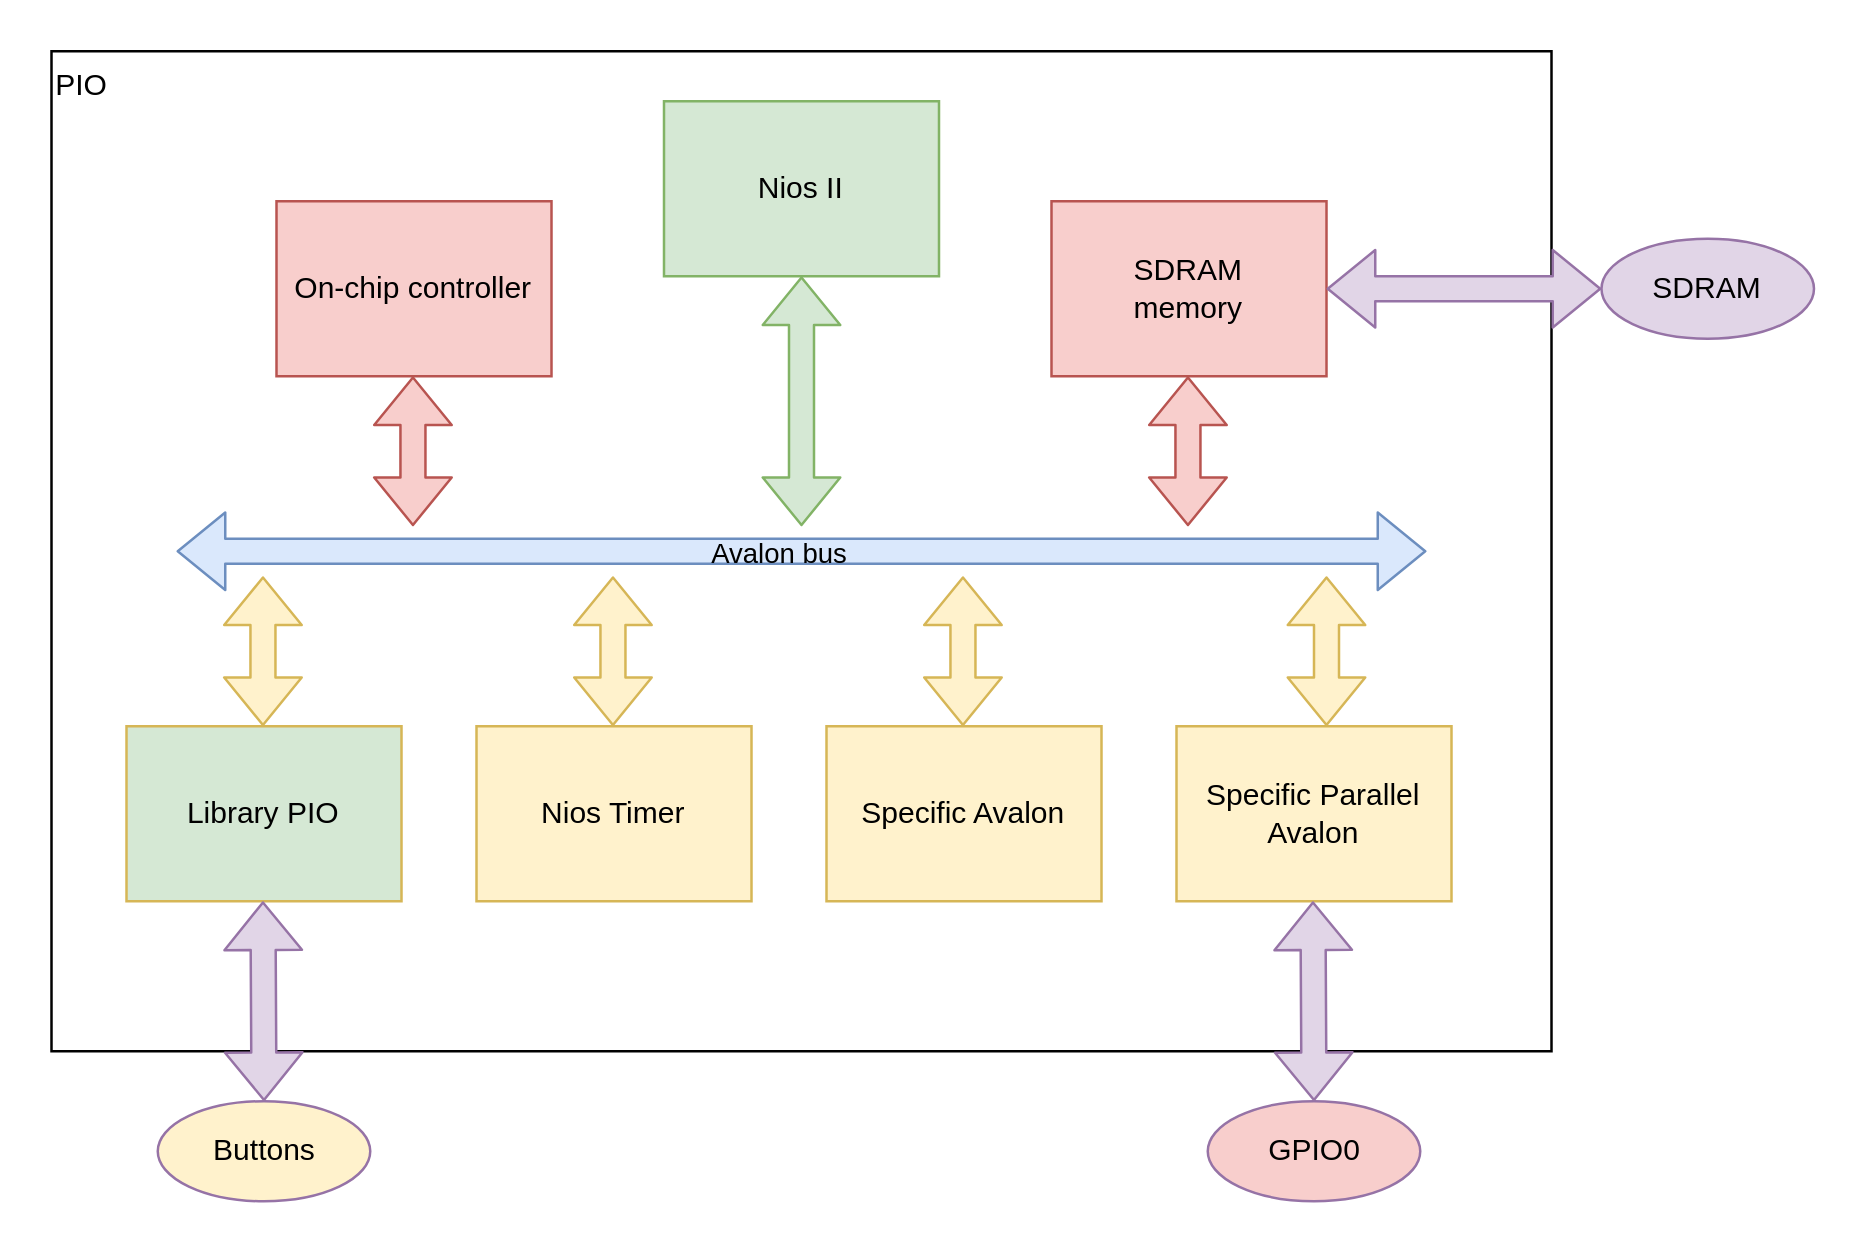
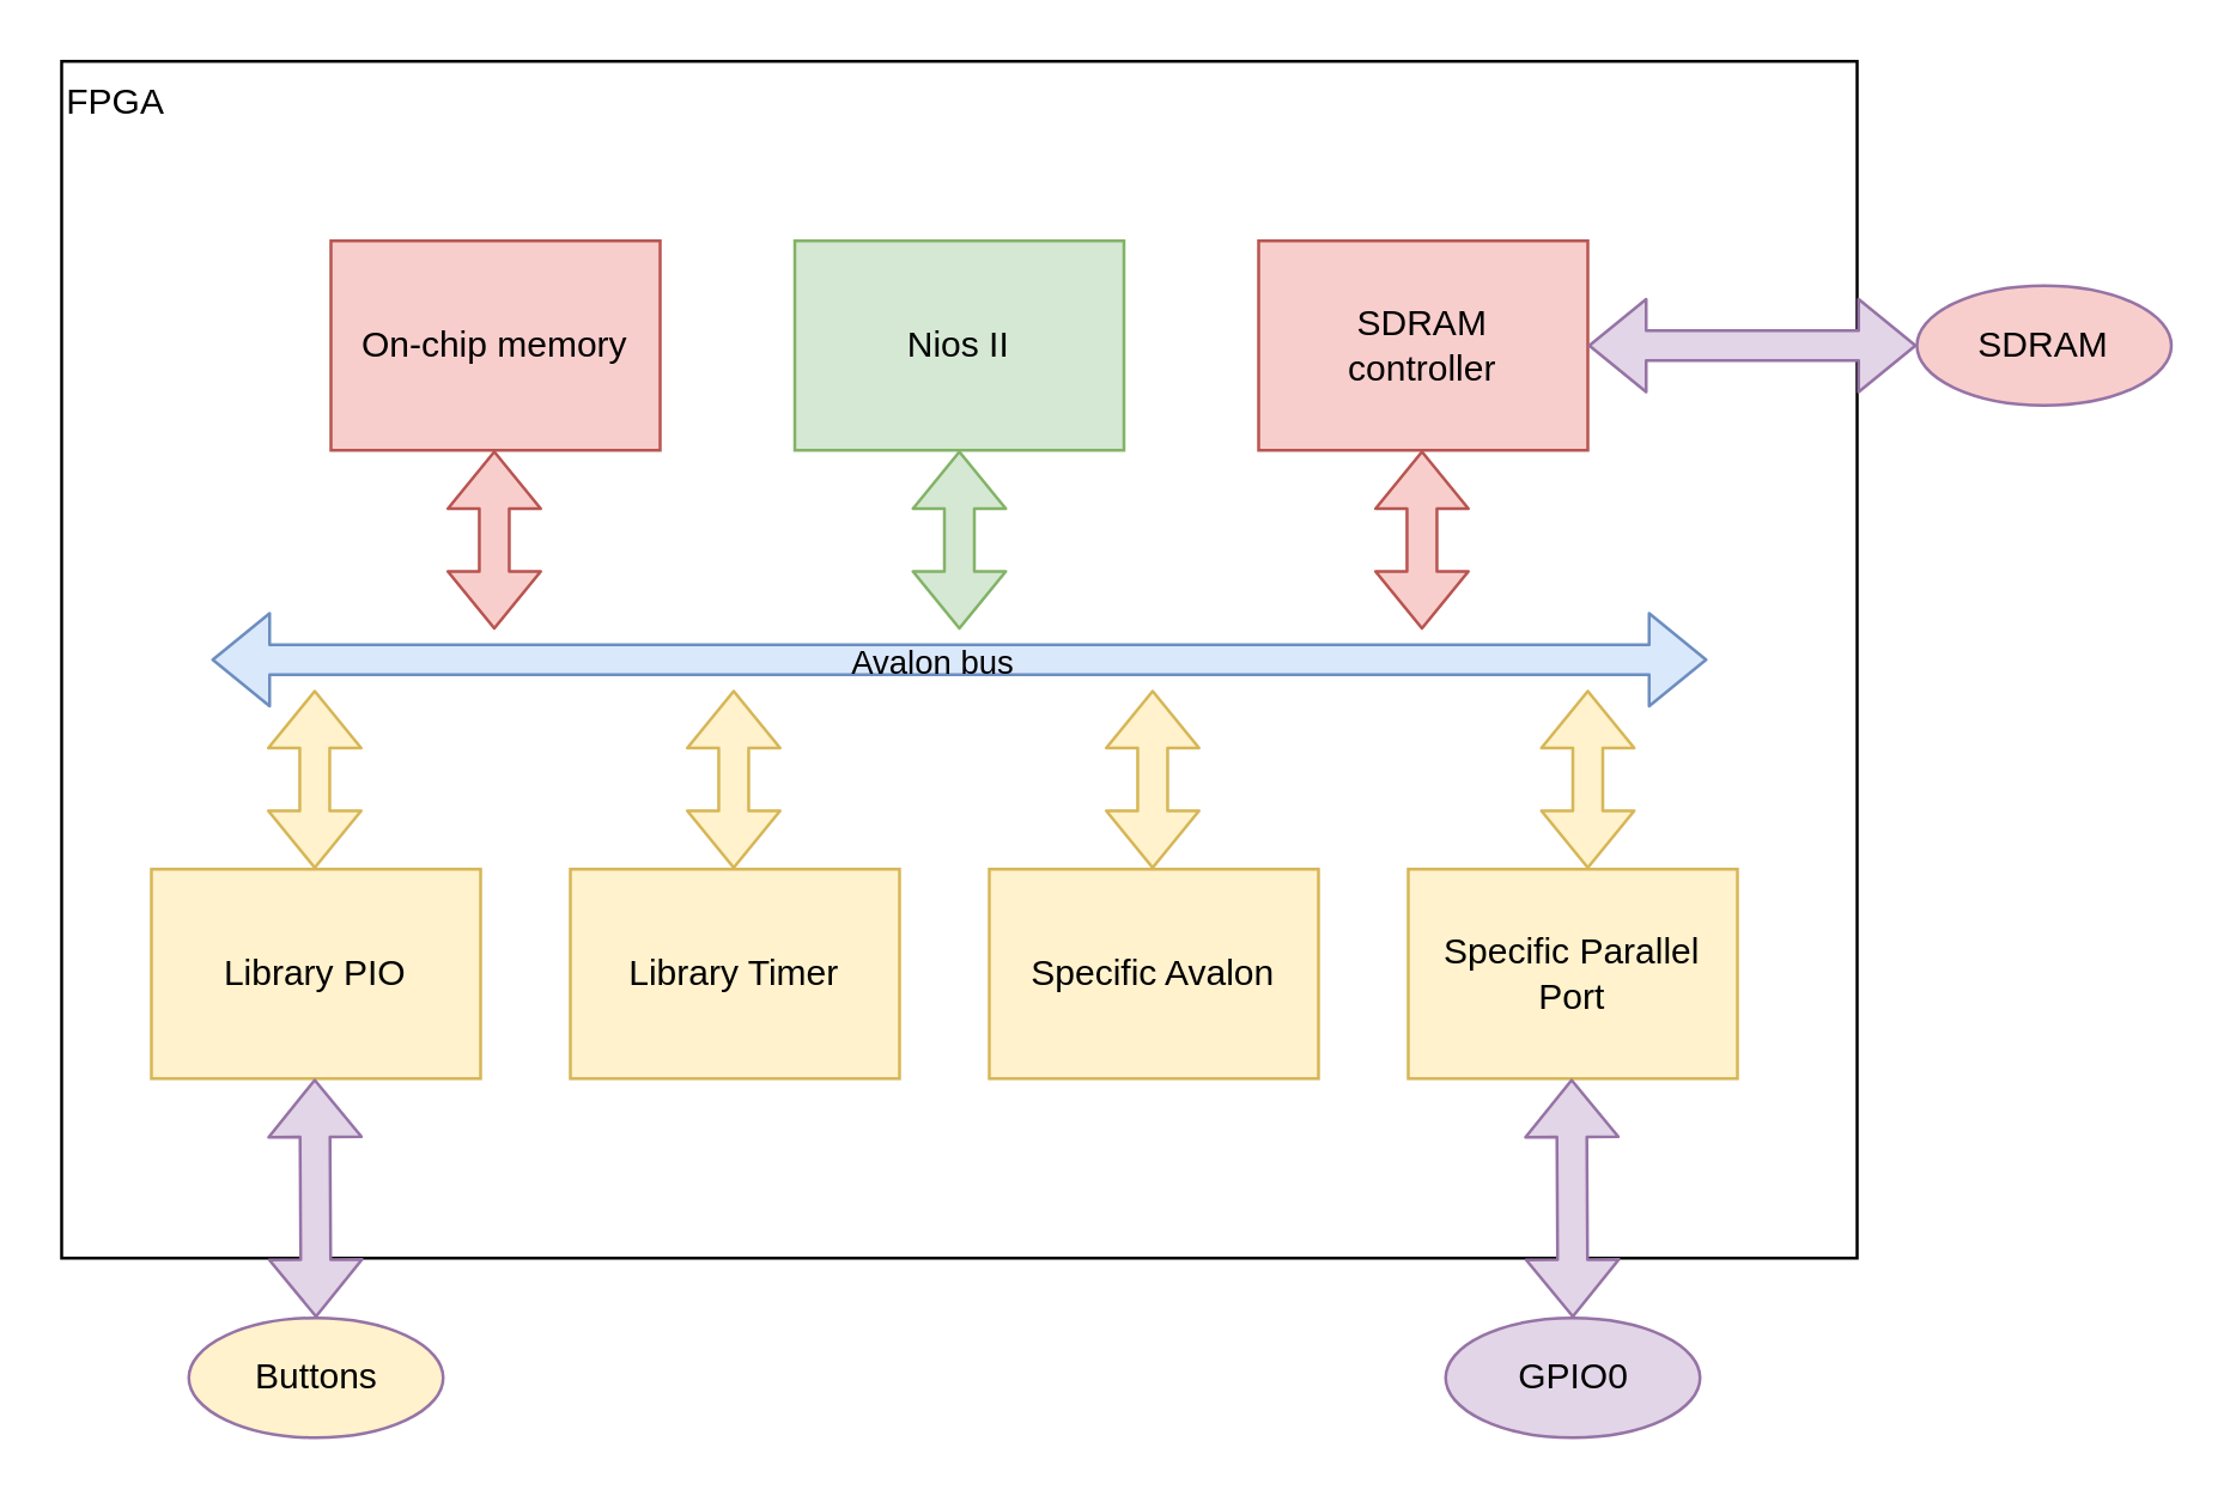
- <mxCell id="2" value="PIO" style="rounded=0;whiteSpace=wrap;html=1;align=left;verticalAlign=top;" vertex="1" parent="1"><mxGeometry x="20" y="20" width="600" height="400" as="geometry" /></mxCell>
+ <mxCell id="2" value="FPGA" style="rounded=0;whiteSpace=wrap;html=1;align=left;verticalAlign=top;" vertex="1" parent="1"><mxGeometry x="20" y="20" width="600" height="400" as="geometry" /></mxCell>
- <mxCell id="5" value="Nios II" style="rounded=0;whiteSpace=wrap;html=1;labelBackgroundColor=none;align=center;fillColor=#d5e8d4;strokeColor=#82b366;" vertex="1" parent="1"><mxGeometry x="265" y="40" width="110" height="70" as="geometry" /></mxCell>
+ <mxCell id="5" value="Nios II" style="rounded=0;whiteSpace=wrap;html=1;labelBackgroundColor=none;align=center;fillColor=#d5e8d4;strokeColor=#82b366;" vertex="1" parent="1"><mxGeometry x="265" y="80" width="110" height="70" as="geometry" /></mxCell>
- <mxCell id="7" value="On-chip controller" style="rounded=0;whiteSpace=wrap;html=1;labelBackgroundColor=none;align=center;fillColor=#f8cecc;strokeColor=#b85450;" vertex="1" parent="1"><mxGeometry x="110" y="80" width="110" height="70" as="geometry" /></mxCell>
+ <mxCell id="7" value="On-chip memory" style="rounded=0;whiteSpace=wrap;html=1;labelBackgroundColor=none;align=center;fillColor=#f8cecc;strokeColor=#b85450;" vertex="1" parent="1"><mxGeometry x="110" y="80" width="110" height="70" as="geometry" /></mxCell>
- <mxCell id="9" value="SDRAM&lt;br&gt;memory" style="rounded=0;whiteSpace=wrap;html=1;labelBackgroundColor=none;align=center;fillColor=#f8cecc;strokeColor=#b85450;" vertex="1" parent="1"><mxGeometry x="420" y="80" width="110" height="70" as="geometry" /></mxCell>
+ <mxCell id="9" value="SDRAM&lt;br&gt;controller" style="rounded=0;whiteSpace=wrap;html=1;labelBackgroundColor=none;align=center;fillColor=#f8cecc;strokeColor=#b85450;" vertex="1" parent="1"><mxGeometry x="420" y="80" width="110" height="70" as="geometry" /></mxCell>
- <mxCell id="24" value="SDRAM" style="ellipse;whiteSpace=wrap;html=1;labelBackgroundColor=none;align=center;fillColor=#e1d5e7;strokeColor=#9673a6;" vertex="1" parent="1"><mxGeometry x="640" y="95" width="85" height="40" as="geometry" /></mxCell>
+ <mxCell id="24" value="SDRAM" style="ellipse;whiteSpace=wrap;html=1;labelBackgroundColor=none;align=center;fillColor=#f8cecc;strokeColor=#9673a6;" vertex="1" parent="1"><mxGeometry x="640" y="95" width="85" height="40" as="geometry" /></mxCell>
- <mxCell id="11" value="Library PIO" style="rounded=0;whiteSpace=wrap;html=1;labelBackgroundColor=none;align=center;fillColor=#d5e8d4;strokeColor=#d6b656;" vertex="1" parent="1"><mxGeometry x="50" y="290" width="110" height="70" as="geometry" /></mxCell>
+ <mxCell id="11" value="Library PIO" style="rounded=0;whiteSpace=wrap;html=1;labelBackgroundColor=none;align=center;fillColor=#fff2cc;strokeColor=#d6b656;" vertex="1" parent="1"><mxGeometry x="50" y="290" width="110" height="70" as="geometry" /></mxCell>
- <mxCell id="12" value="Nios Timer" style="rounded=0;whiteSpace=wrap;html=1;labelBackgroundColor=none;align=center;fillColor=#fff2cc;strokeColor=#d6b656;" vertex="1" parent="1"><mxGeometry x="190" y="290" width="110" height="70" as="geometry" /></mxCell>
+ <mxCell id="12" value="Library Timer" style="rounded=0;whiteSpace=wrap;html=1;labelBackgroundColor=none;align=center;fillColor=#fff2cc;strokeColor=#d6b656;" vertex="1" parent="1"><mxGeometry x="190" y="290" width="110" height="70" as="geometry" /></mxCell>
- <mxCell id="14" value="Specific Parallel Avalon" style="rounded=0;whiteSpace=wrap;html=1;labelBackgroundColor=none;align=center;fillColor=#fff2cc;strokeColor=#d6b656;" vertex="1" parent="1"><mxGeometry x="470" y="290" width="110" height="70" as="geometry" /></mxCell>
+ <mxCell id="14" value="Specific Parallel Port" style="rounded=0;whiteSpace=wrap;html=1;labelBackgroundColor=none;align=center;fillColor=#fff2cc;strokeColor=#d6b656;" vertex="1" parent="1"><mxGeometry x="470" y="290" width="110" height="70" as="geometry" /></mxCell>
- <mxCell id="22" value="GPIO0" style="ellipse;whiteSpace=wrap;html=1;labelBackgroundColor=none;align=center;fillColor=#f8cecc;strokeColor=#9673a6;" vertex="1" parent="1"><mxGeometry x="482.5" y="440" width="85" height="40" as="geometry" /></mxCell>
+ <mxCell id="22" value="GPIO0" style="ellipse;whiteSpace=wrap;html=1;labelBackgroundColor=none;align=center;fillColor=#e1d5e7;strokeColor=#9673a6;" vertex="1" parent="1"><mxGeometry x="482.5" y="440" width="85" height="40" as="geometry" /></mxCell>
